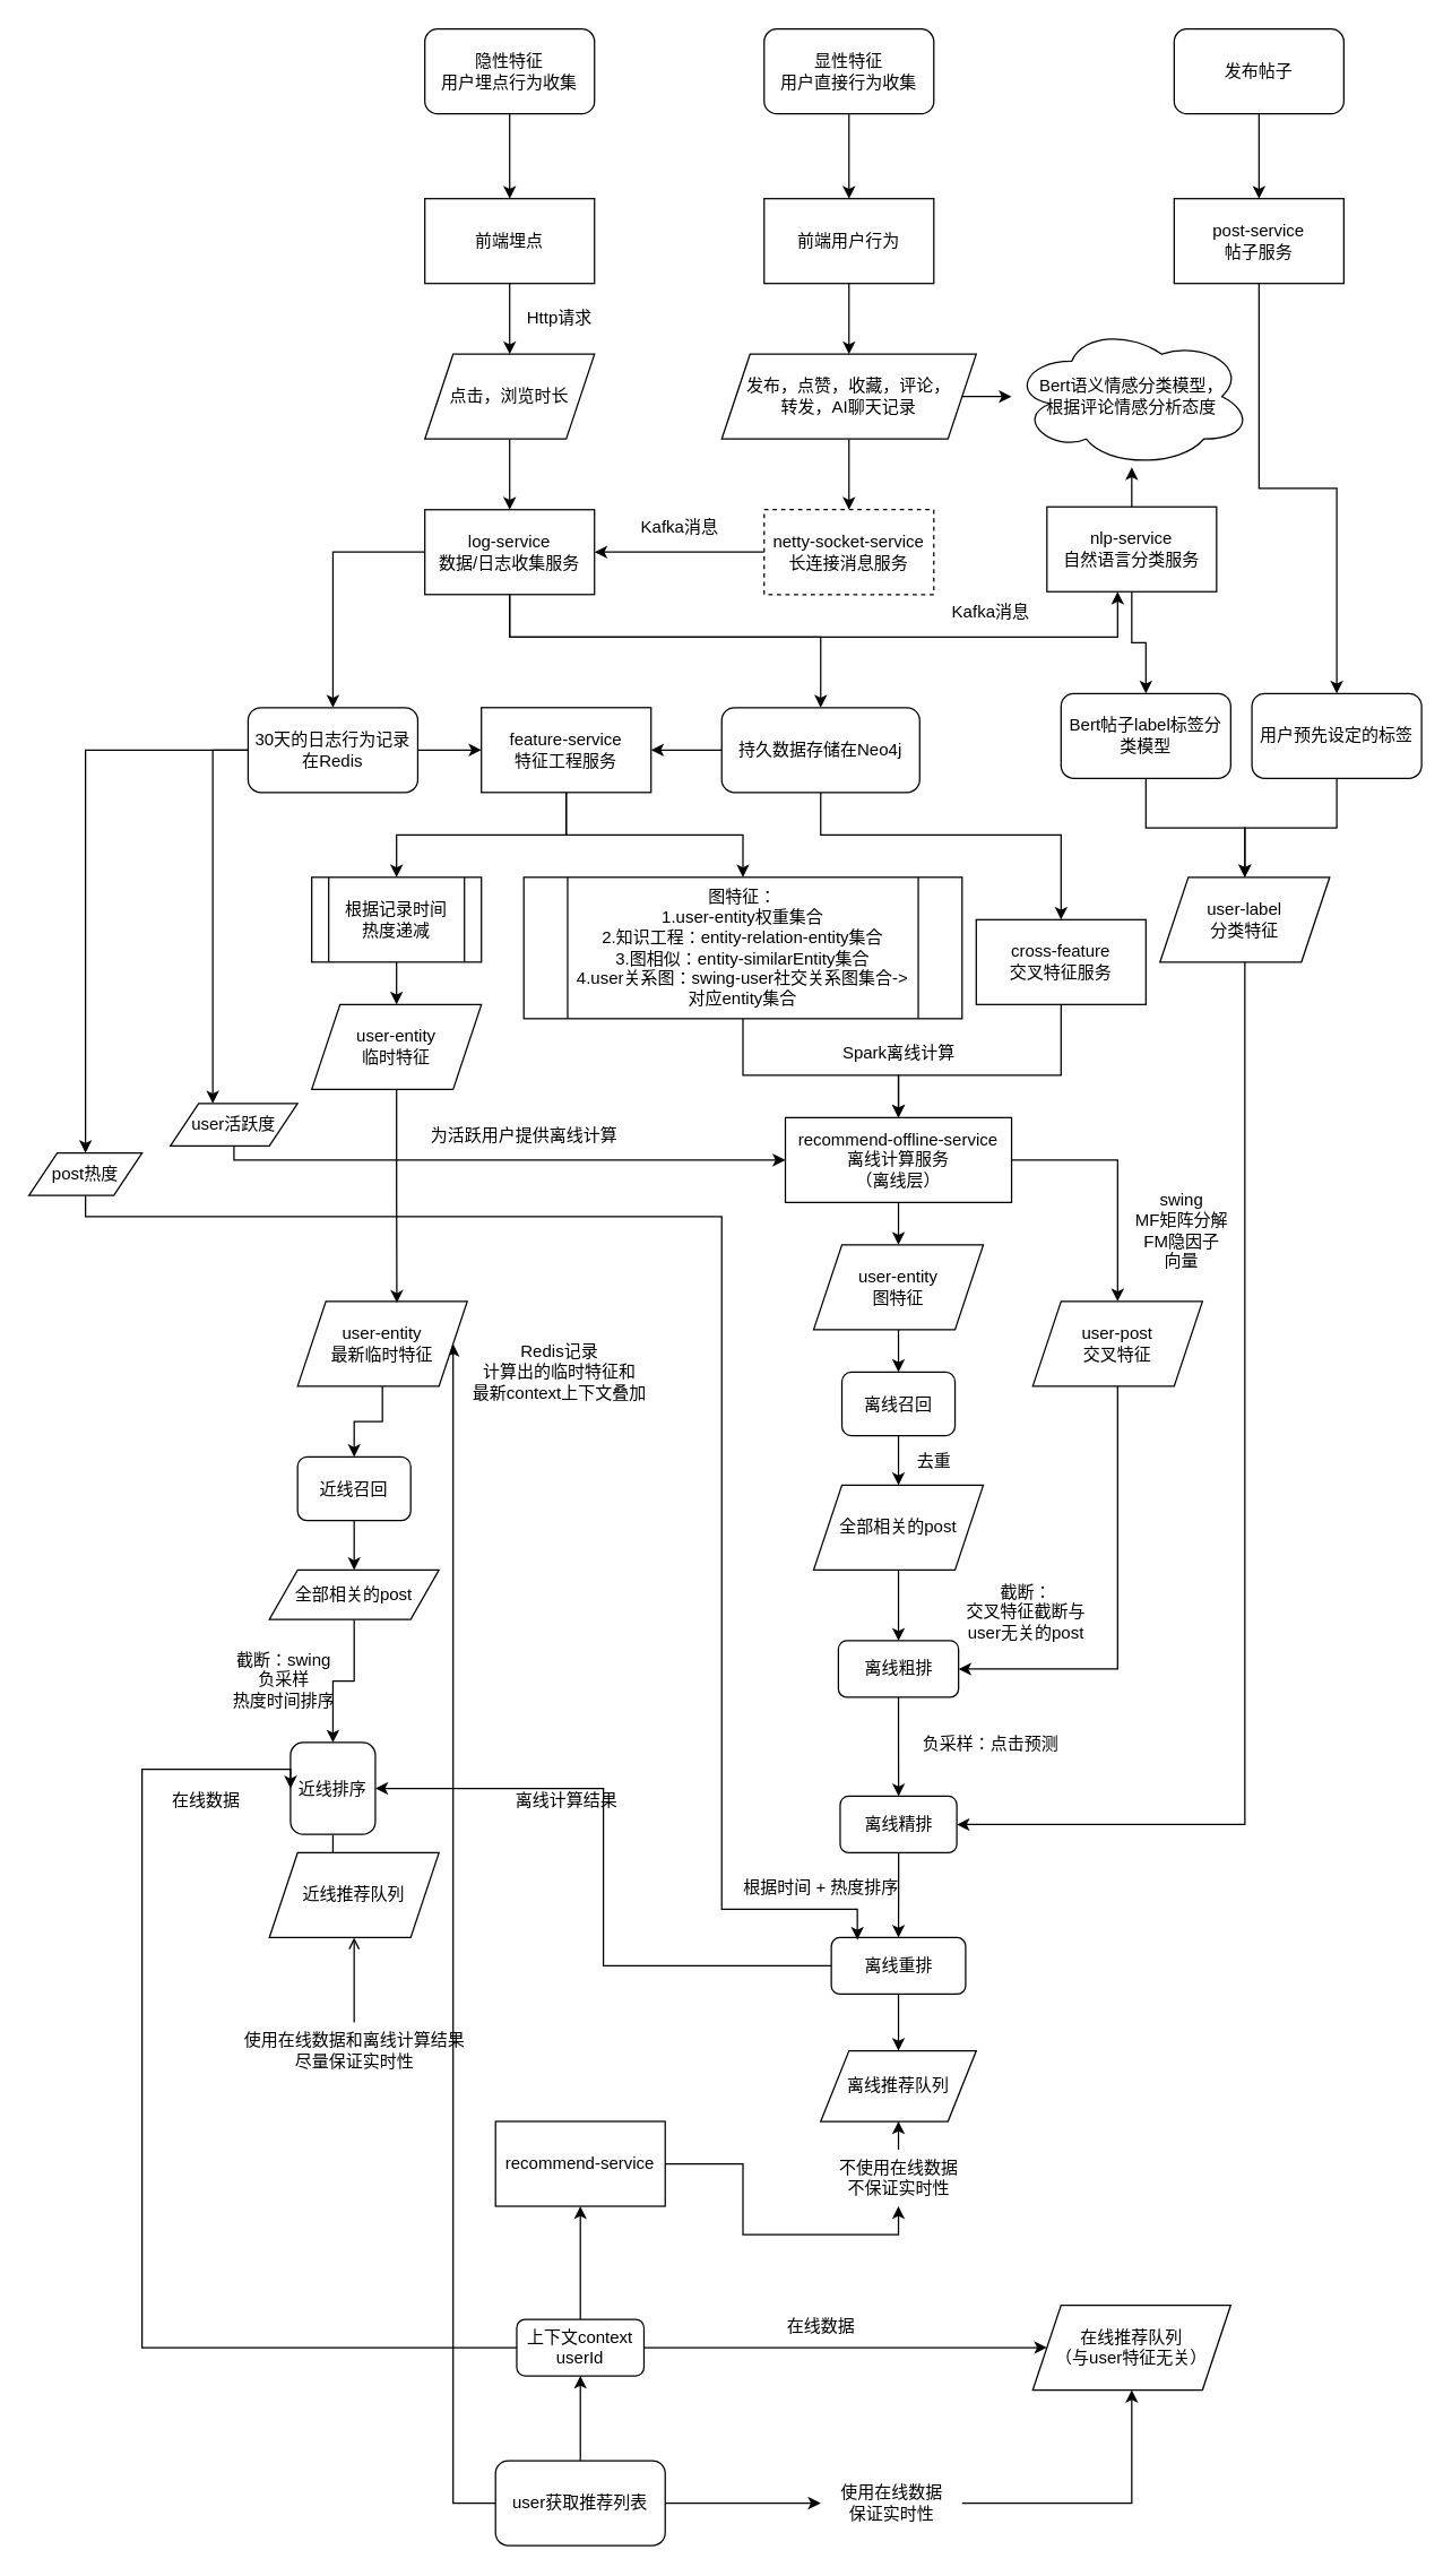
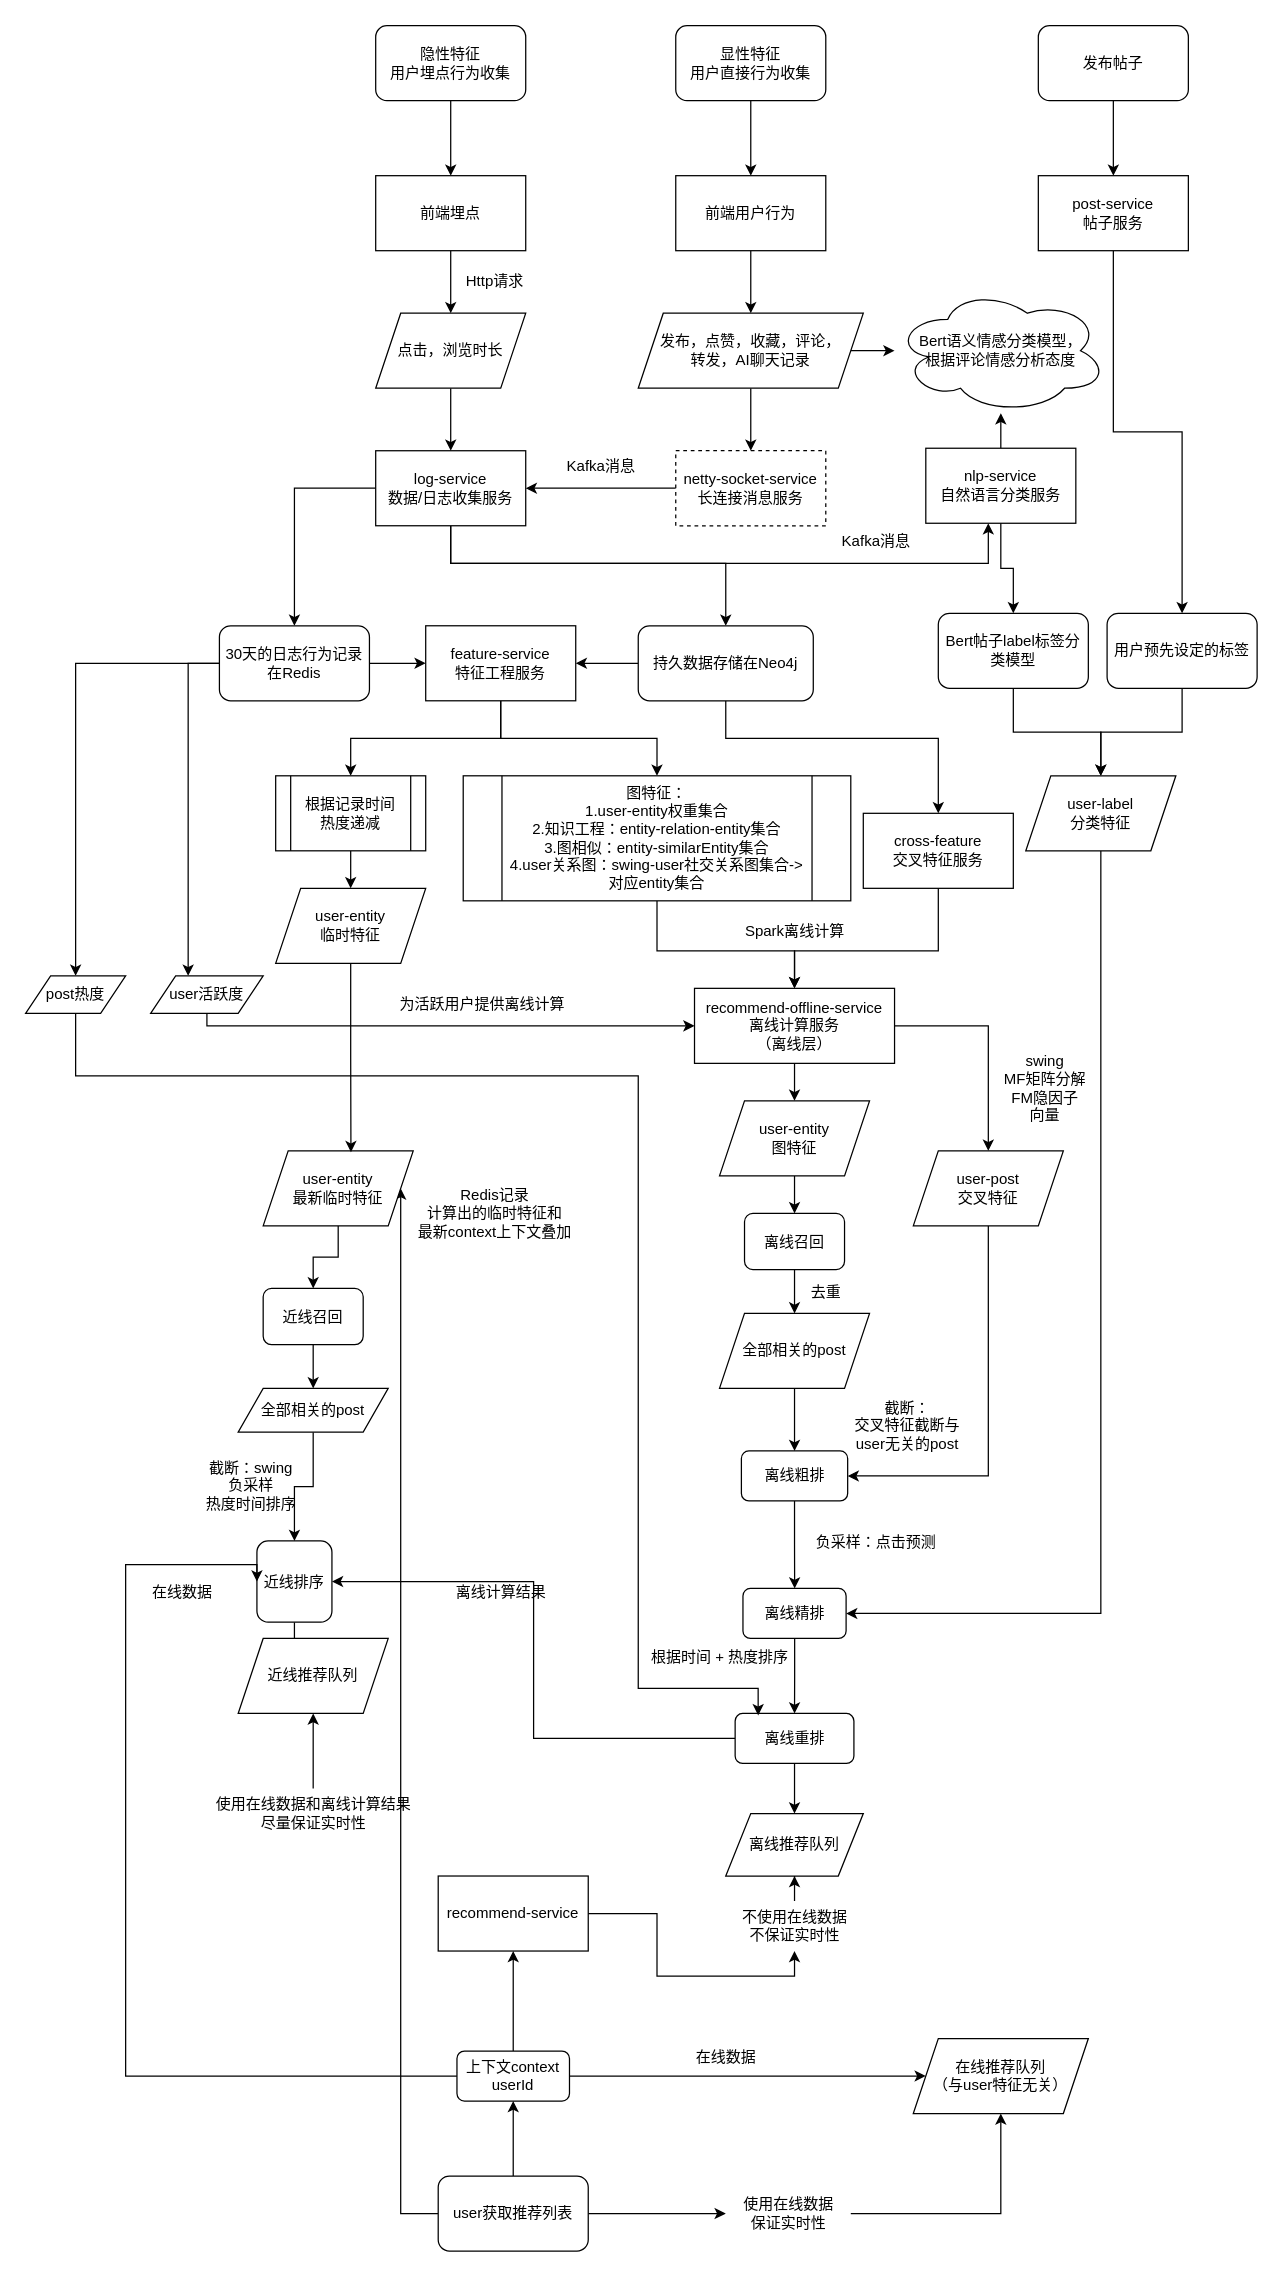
- <mxCell id="85" value="为活跃用户提供离线计算" style="text;html=1;align=center;verticalAlign=middle;resizable=0;points=[];autosize=1;strokeColor=none;fillColor=none;" parent="1" vertex="1"><mxGeometry x="290" y="788" width="160" height="30" as="geometry" /></mxCell>
+ <mxCell id="85" value="为活跃用户提供离线计算" style="text;html=1;align=center;verticalAlign=middle;resizable=0;points=[];autosize=1;strokeColor=none;fillColor=none;" parent="1" vertex="1"><mxGeometry x="305" y="788" width="160" height="30" as="geometry" /></mxCell>
- <mxCell id="82" value="post热度" style="shape=parallelogram;perimeter=parallelogramPerimeter;whiteSpace=wrap;html=1;fixedSize=1;" parent="1" vertex="1"><mxGeometry x="20" y="815" width="80" height="30" as="geometry" /></mxCell>
+ <mxCell id="82" value="post热度" style="shape=parallelogram;perimeter=parallelogramPerimeter;whiteSpace=wrap;html=1;fixedSize=1;" parent="1" vertex="1"><mxGeometry x="20" y="780" width="80" height="30" as="geometry" /></mxCell>
- <mxCell id="80" value="根据时间 + 热度排序" style="text;html=1;align=center;verticalAlign=middle;resizable=0;points=[];autosize=1;strokeColor=none;fillColor=none;" parent="1" vertex="1"><mxGeometry x="515" y="1320" width="130" height="30" as="geometry" /></mxCell>
+ <mxCell id="80" value="根据时间 + 热度排序" style="text;html=1;align=center;verticalAlign=middle;resizable=0;points=[];autosize=1;strokeColor=none;fillColor=none;" parent="1" vertex="1"><mxGeometry x="510" y="1310" width="130" height="30" as="geometry" /></mxCell>
- <mxCell id="61" style="edgeStyle=orthogonalEdgeStyle;rounded=0;orthogonalLoop=1;jettySize=auto;html=1;entryX=0.5;entryY=1;entryDx=0;entryDy=0;endArrow=open;" parent="1" source="111" target="103" edge="1"><mxGeometry relative="1" as="geometry" /></mxCell>
+ <mxCell id="61" style="edgeStyle=orthogonalEdgeStyle;rounded=0;orthogonalLoop=1;jettySize=auto;html=1;entryX=0.5;entryY=1;entryDx=0;entryDy=0;" parent="1" source="111" target="103" edge="1"><mxGeometry relative="1" as="geometry" /></mxCell>
